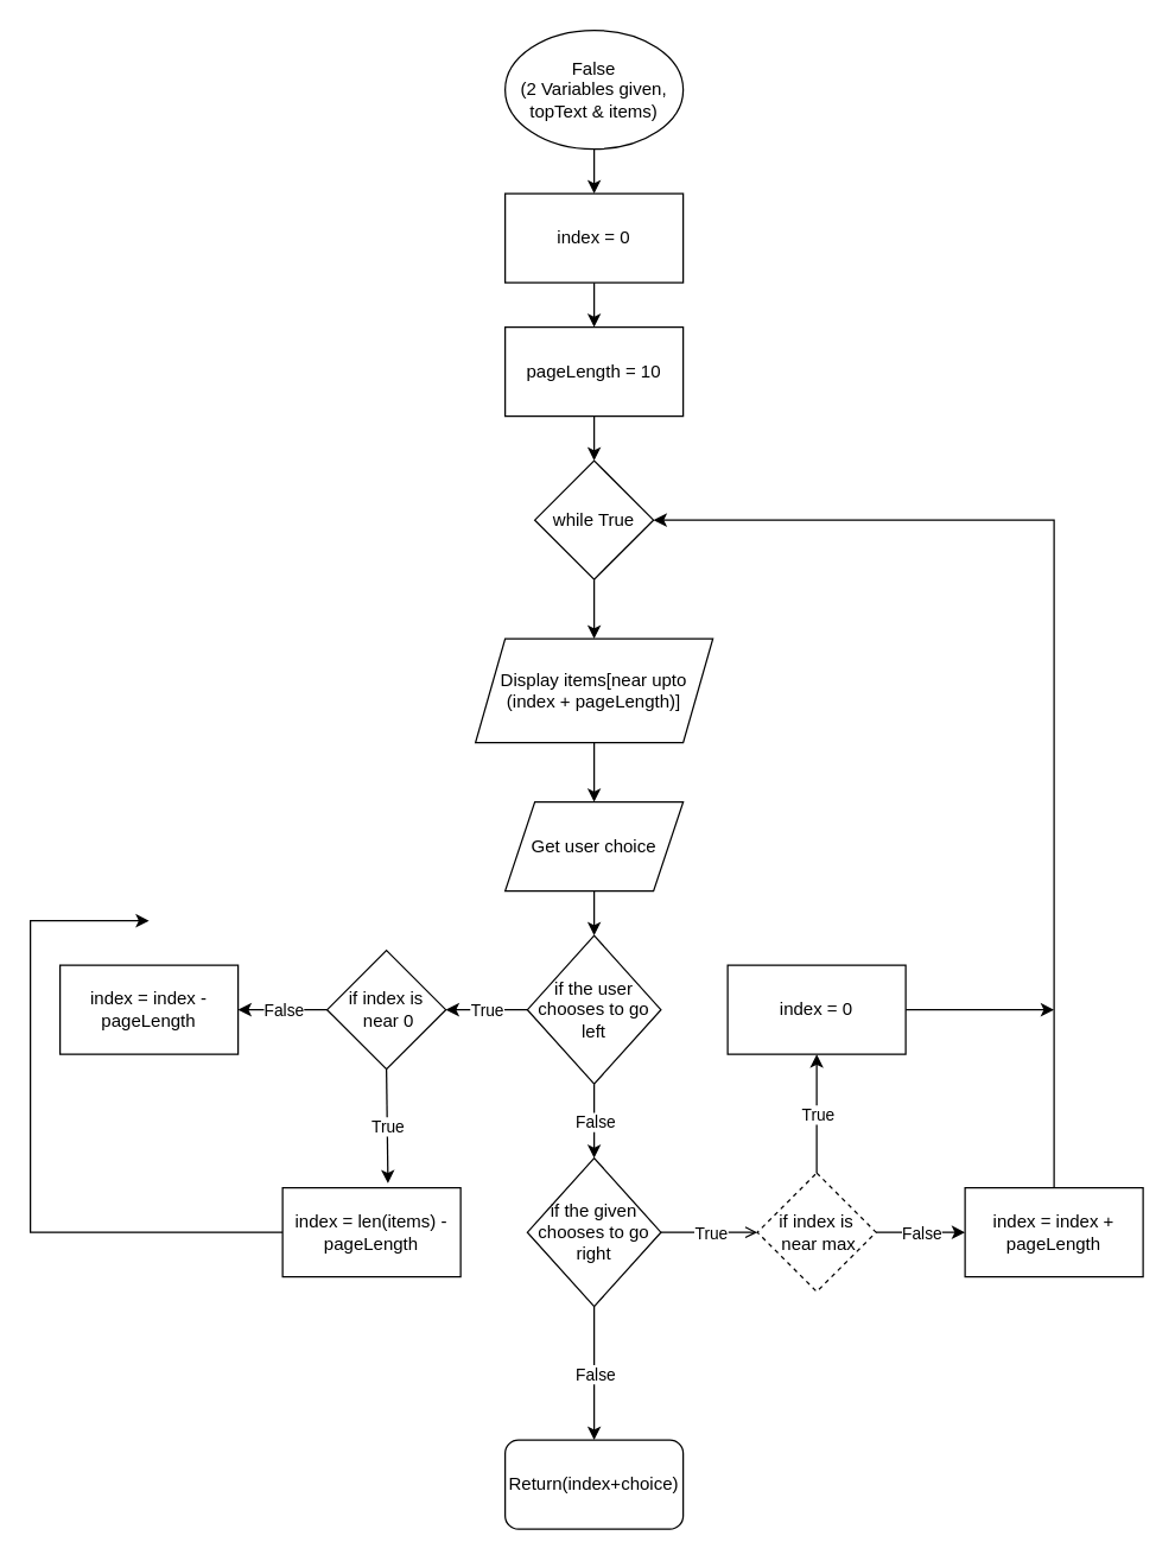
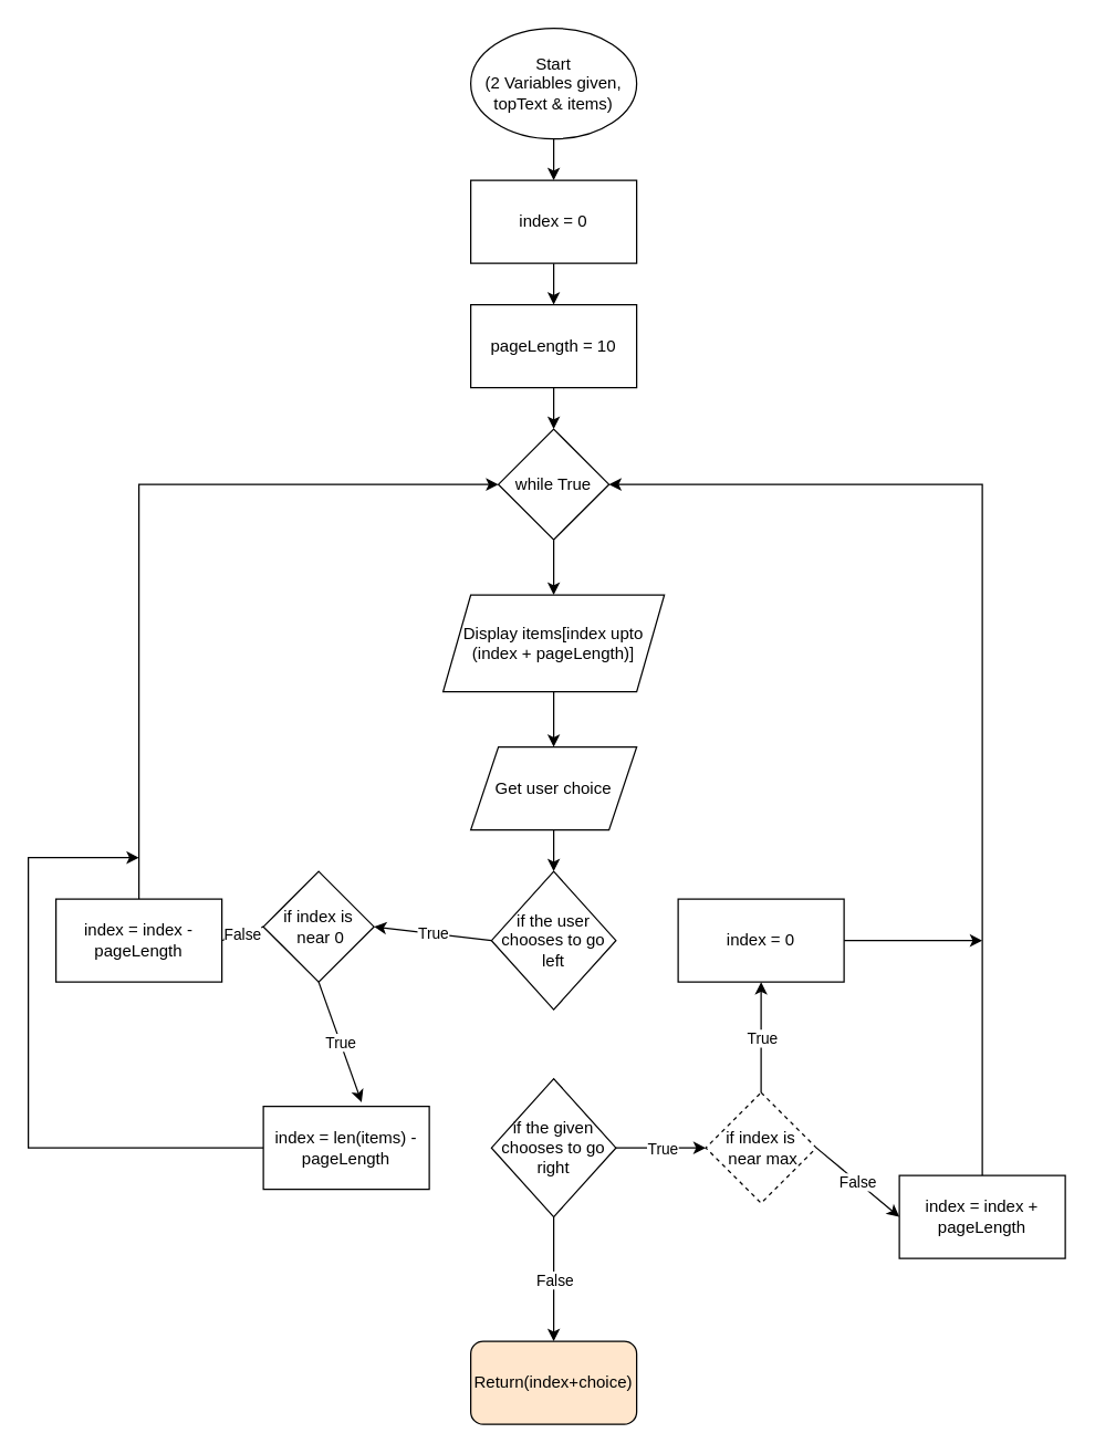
- <mxCell id="3" value="False&lt;br&gt;(2 Variables given,&lt;br&gt;topText &amp;amp; items)" style="ellipse;whiteSpace=wrap;html=1;" vertex="1" parent="1"><mxGeometry x="340" y="20" width="120" height="80" as="geometry" /></mxCell>
+ <mxCell id="3" value="Start&lt;br&gt;(2 Variables given,&lt;br&gt;topText &amp;amp; items)" style="ellipse;whiteSpace=wrap;html=1;" vertex="1" parent="1"><mxGeometry x="340" y="20" width="120" height="80" as="geometry" /></mxCell>
+ <mxCell id="21" style="edgeStyle=orthogonalEdgeStyle;rounded=0;orthogonalLoop=1;jettySize=auto;html=1;exitX=0.5;exitY=0;exitDx=0;exitDy=0;entryX=0;entryY=0.5;entryDx=0;entryDy=0;" edge="1" parent="1" source="22" target="9"><mxGeometry relative="1" as="geometry" /></mxCell>
- <mxCell id="11" value="Display items[near upto (index + pageLength)]" style="shape=parallelogram;perimeter=parallelogramPerimeter;whiteSpace=wrap;html=1;fixedSize=1;" vertex="1" parent="1"><mxGeometry x="320" y="430" width="160" height="70" as="geometry" /></mxCell>
+ <mxCell id="11" value="Display items[index upto (index + pageLength)]" style="shape=parallelogram;perimeter=parallelogramPerimeter;whiteSpace=wrap;html=1;fixedSize=1;" vertex="1" parent="1"><mxGeometry x="320" y="430" width="160" height="70" as="geometry" /></mxCell>
- <mxCell id="16" value="if index is&lt;br&gt;&amp;nbsp;near 0" style="rhombus;whiteSpace=wrap;html=1;" vertex="1" parent="1"><mxGeometry x="220" y="640" width="80" height="80" as="geometry" /></mxCell>
+ <mxCell id="16" value="if index is&lt;br&gt;&amp;nbsp;near 0" style="rhombus;whiteSpace=wrap;html=1;" vertex="1" parent="1"><mxGeometry x="190" y="630" width="80" height="80" as="geometry" /></mxCell>
- <mxCell id="27" value="" style="endArrow=classic;html=1;exitX=0.5;exitY=1;exitDx=0;exitDy=0;" edge="1" parent="1" source="14" target="15"><mxGeometry relative="1" as="geometry"><mxPoint x="500" y="740" as="sourcePoint" /><mxPoint x="600" y="740" as="targetPoint" /></mxGeometry></mxCell>
- <mxCell id="28" value="False" style="edgeLabel;resizable=0;html=1;align=center;verticalAlign=middle;" connectable="0" vertex="1" parent="27"><mxGeometry relative="1" as="geometry" /></mxCell>
- <mxCell id="30" value="" style="endArrow=open;html=1;entryX=0;entryY=0.5;entryDx=0;entryDy=0;exitX=1;exitY=0.5;exitDx=0;exitDy=0;" edge="1" parent="1" source="15" target="29"><mxGeometry relative="1" as="geometry"><mxPoint x="590" y="720" as="sourcePoint" /><mxPoint x="535" y="720" as="targetPoint" /></mxGeometry></mxCell>
+ <mxCell id="30" value="" style="endArrow=classic;html=1;entryX=0;entryY=0.5;entryDx=0;entryDy=0;exitX=1;exitY=0.5;exitDx=0;exitDy=0;" edge="1" parent="1" source="15" target="29"><mxGeometry relative="1" as="geometry"><mxPoint x="590" y="720" as="sourcePoint" /><mxPoint x="535" y="720" as="targetPoint" /></mxGeometry></mxCell>
- <mxCell id="37" value="index = index + pageLength" style="rounded=0;whiteSpace=wrap;html=1;" vertex="1" parent="1"><mxGeometry x="650" y="800" width="120" height="60" as="geometry" /></mxCell>
+ <mxCell id="37" value="index = index + pageLength" style="rounded=0;whiteSpace=wrap;html=1;" vertex="1" parent="1"><mxGeometry x="650" y="850" width="120" height="60" as="geometry" /></mxCell>
- <mxCell id="40" value="Return(index+choice)" style="rounded=1;whiteSpace=wrap;html=1;" vertex="1" parent="1"><mxGeometry x="340" y="970" width="120" height="60" as="geometry" /></mxCell>
+ <mxCell id="40" value="Return(index+choice)" style="rounded=1;whiteSpace=wrap;html=1;fillColor=#ffe6cc;" vertex="1" parent="1"><mxGeometry x="340" y="970" width="120" height="60" as="geometry" /></mxCell>
